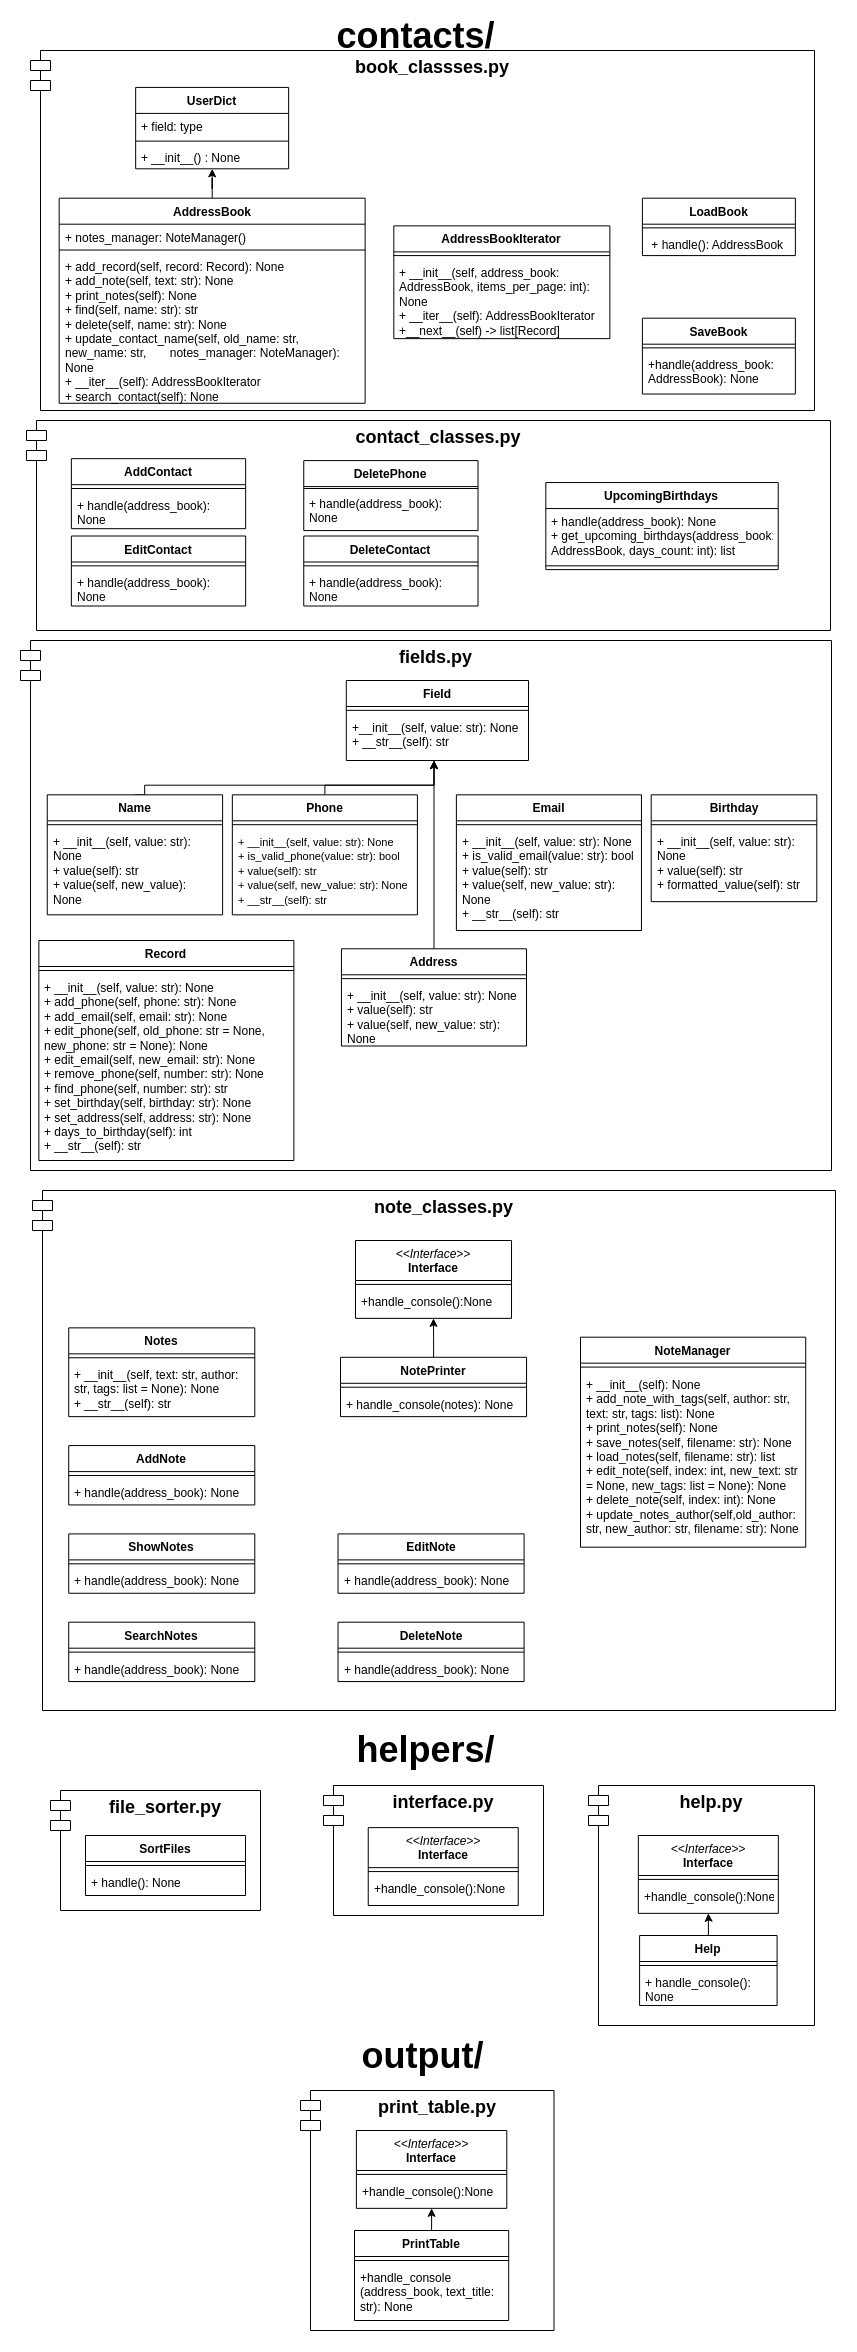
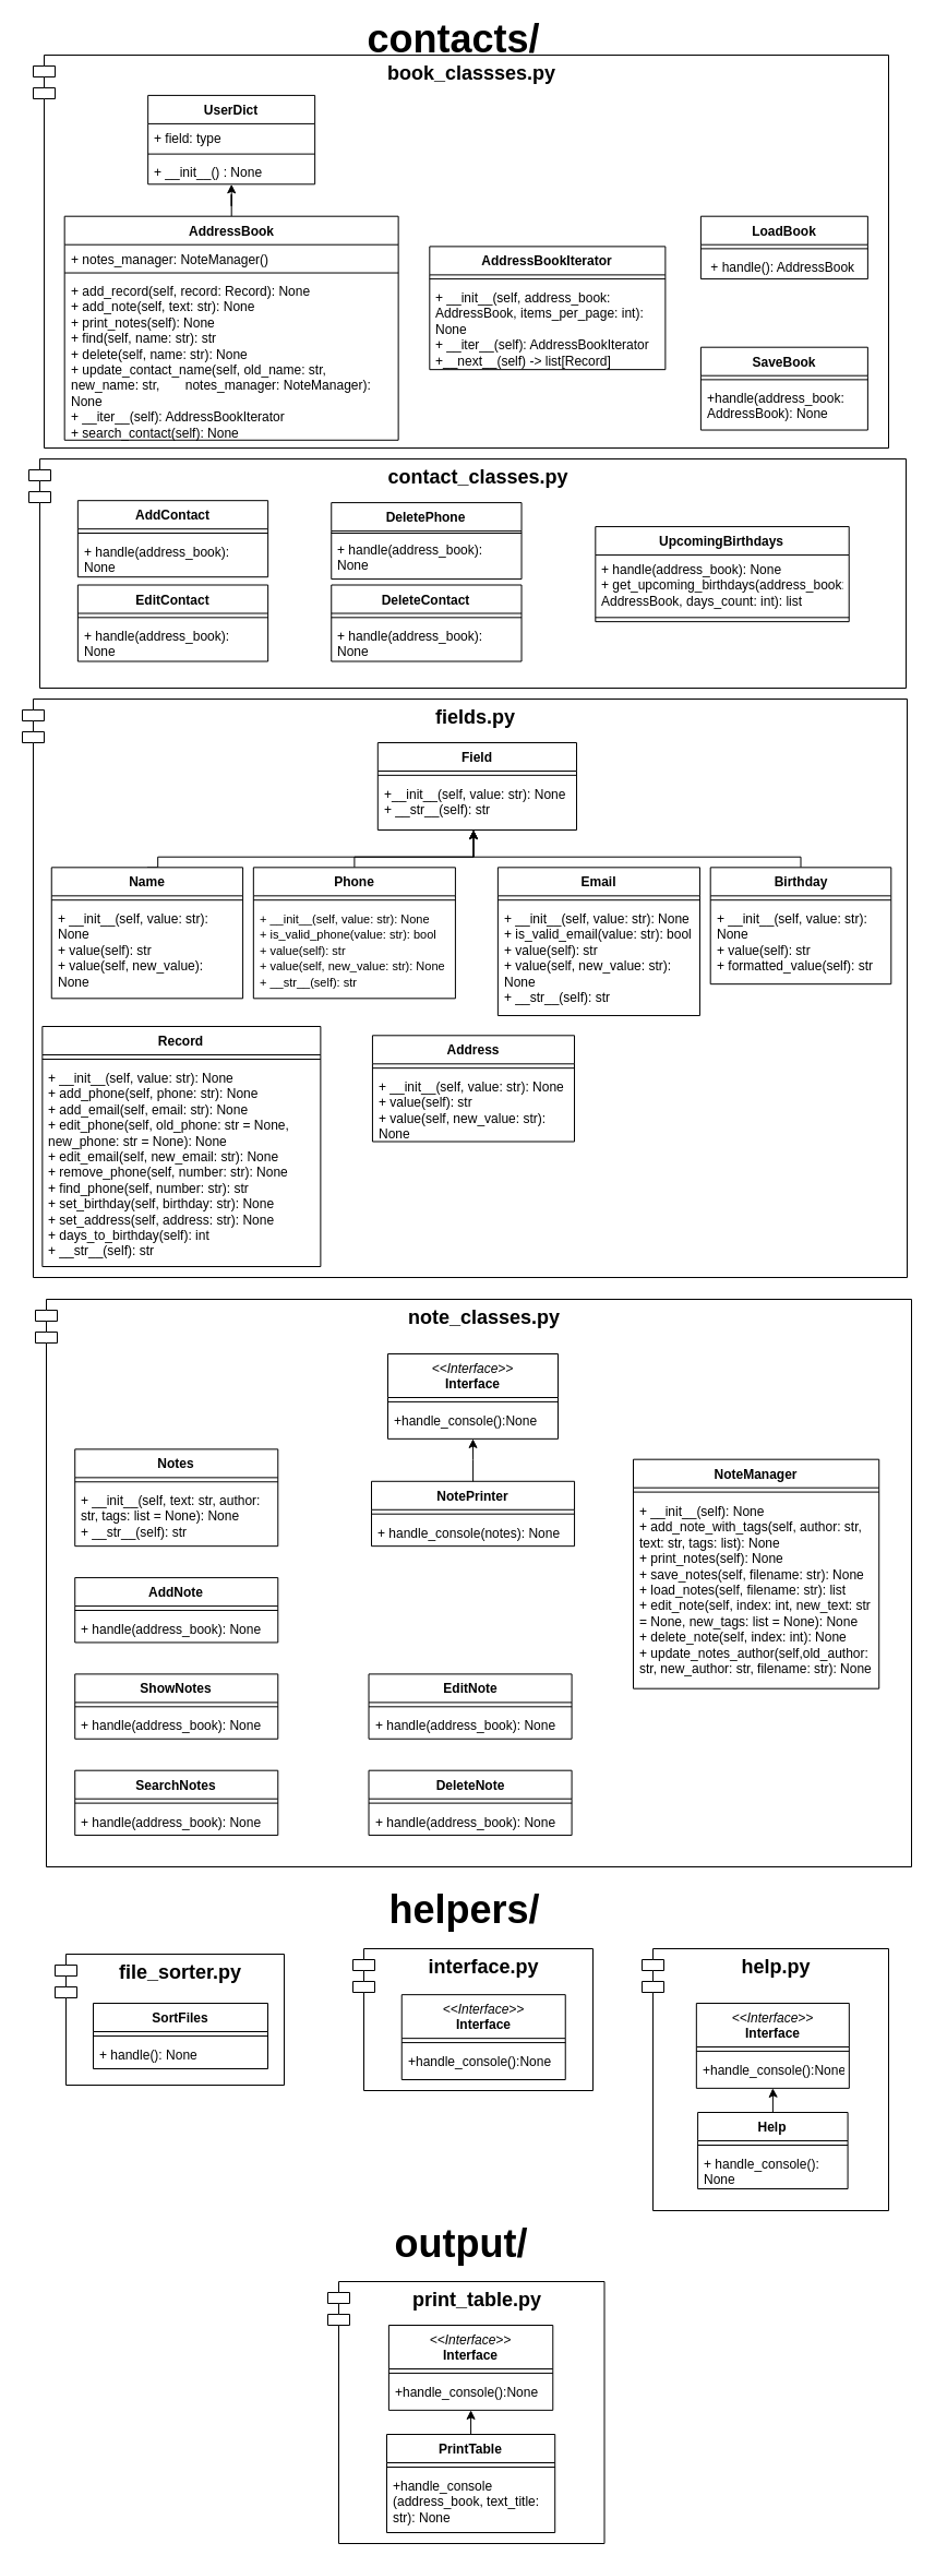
+ <mxCell id="92" style="edgeStyle=orthogonalEdgeStyle;rounded=0;orthogonalLoop=1;jettySize=auto;html=1;" parent="73" source="93" target="78" edge="1"><mxGeometry relative="1" as="geometry"><Array as="points"><mxPoint x="713.498" y="144.717" /><mxPoint x="413.477" y="144.717" /></Array></mxGeometry></mxCell>
- <mxCell id="96" style="edgeStyle=orthogonalEdgeStyle;rounded=0;orthogonalLoop=1;jettySize=auto;html=1;" parent="73" source="97" target="78" edge="1"><mxGeometry relative="1" as="geometry"><Array as="points"><mxPoint x="413.151" y="170" /><mxPoint x="413.151" y="170" /></Array></mxGeometry></mxCell>
